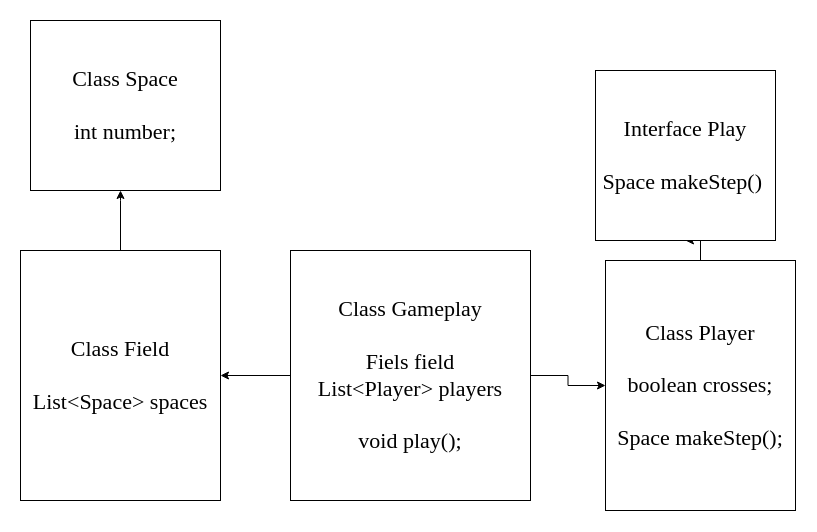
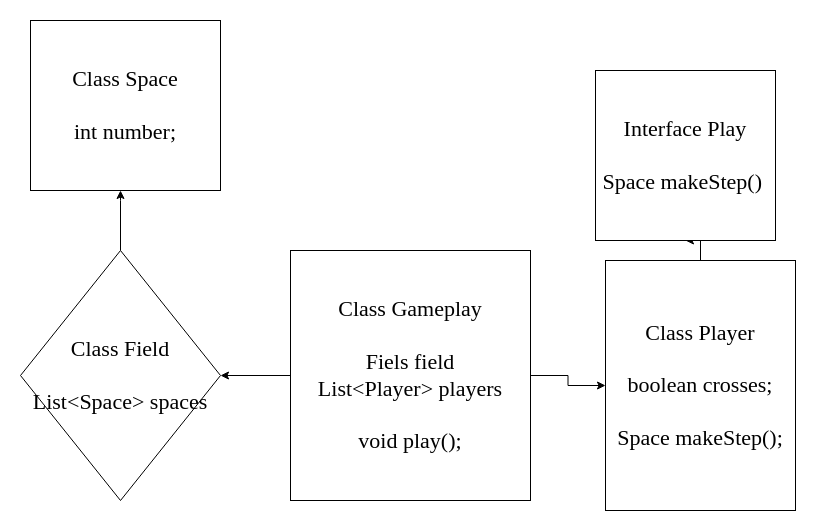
- <mxCell id="7" value="Class Field&lt;div&gt;&lt;br&gt;&lt;/div&gt;&lt;div&gt;List&amp;lt;Space&amp;gt; spaces&lt;/div&gt;" style="rounded=0;whiteSpace=wrap;html=1;fontFamily=Times New Roman;fontSize=22;" vertex="1" parent="1"><mxGeometry x="20" y="250" width="200" height="250" as="geometry" /></mxCell>
+ <mxCell id="7" value="Class Field&lt;div&gt;&lt;br&gt;&lt;/div&gt;&lt;div&gt;List&amp;lt;Space&amp;gt; spaces&lt;/div&gt;" style="rhombus;whiteSpace=wrap;html=1;fontFamily=Times New Roman;fontSize=22;" vertex="1" parent="1"><mxGeometry x="20" y="250" width="200" height="250" as="geometry" /></mxCell>
